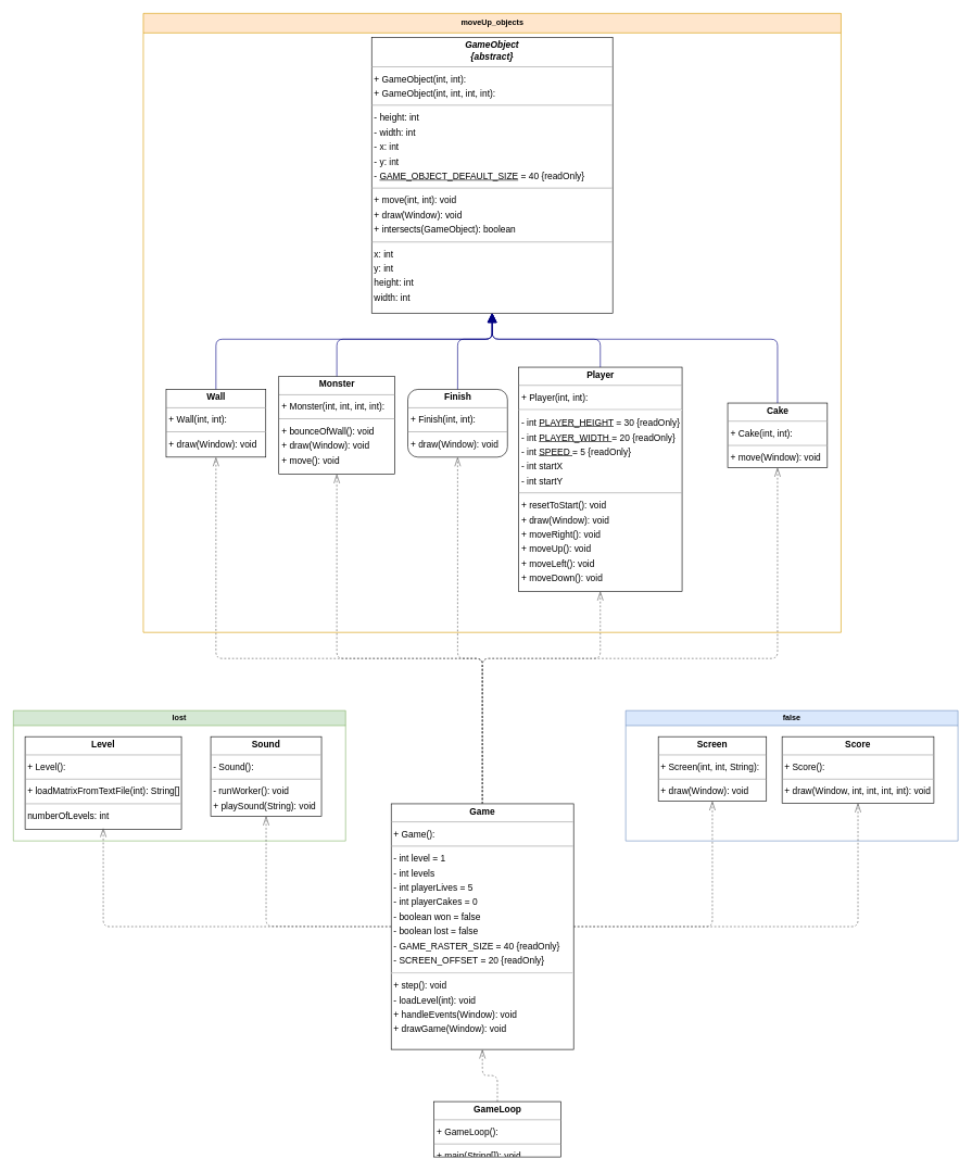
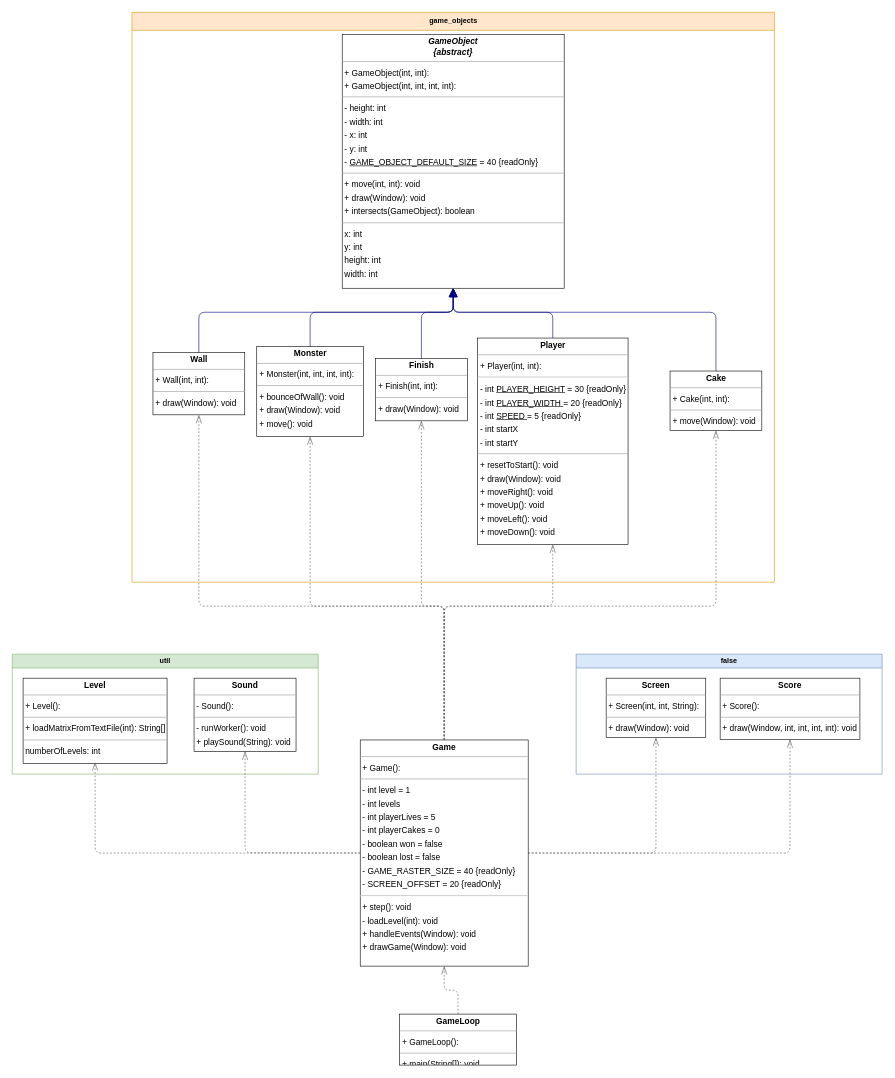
- <mxCell id="11" value="moveUp_objects" style="swimlane;whiteSpace=wrap;html=1;startSize=30;fillColor=#ffe6cc;strokeColor=#d79b00;" vertex="1" parent="1"><mxGeometry x="219.5" y="20" width="1071" height="950" as="geometry"><mxRectangle x="-100" y="-320" width="120" height="30" as="alternateBounds" /></mxGeometry></mxCell>
+ <mxCell id="11" value="game_objects" style="swimlane;whiteSpace=wrap;html=1;startSize=30;fillColor=#ffe6cc;strokeColor=#d79b00;" vertex="1" parent="1"><mxGeometry x="219.5" y="20" width="1071" height="950" as="geometry"><mxRectangle x="-100" y="-320" width="120" height="30" as="alternateBounds" /></mxGeometry></mxCell>
- <mxCell id="16" value="&lt;p style=&quot;margin:0px;margin-top:4px;text-align:center;&quot;&gt;&lt;b&gt;Wall&lt;/b&gt;&lt;/p&gt;&lt;hr size=&quot;1&quot;/&gt;&lt;p style=&quot;margin:0 0 0 4px;line-height:1.6;&quot;&gt;+ Wall(int, int): &lt;/p&gt;&lt;hr size=&quot;1&quot;/&gt;&lt;p style=&quot;margin:0 0 0 4px;line-height:1.6;&quot;&gt;+ draw(Window): void&lt;/p&gt;" style="verticalAlign=top;align=left;overflow=fill;fontSize=14;fontFamily=Helvetica;html=1;rounded=0;shadow=0;comic=0;labelBackgroundColor=none;strokeWidth=1;" parent="11" vertex="1"><mxGeometry x="35" y="577" width="153" height="104" as="geometry" /></mxCell>
+ <mxCell id="16" value="&lt;p style=&quot;margin:0px;margin-top:4px;text-align:center;&quot;&gt;&lt;b&gt;Wall&lt;/b&gt;&lt;/p&gt;&lt;hr size=&quot;1&quot;/&gt;&lt;p style=&quot;margin:0 0 0 4px;line-height:1.6;&quot;&gt;+ Wall(int, int): &lt;/p&gt;&lt;hr size=&quot;1&quot;/&gt;&lt;p style=&quot;margin:0 0 0 4px;line-height:1.6;&quot;&gt;+ draw(Window): void&lt;/p&gt;" style="verticalAlign=top;align=left;overflow=fill;fontSize=14;fontFamily=Helvetica;html=1;rounded=0;shadow=0;comic=0;labelBackgroundColor=none;strokeWidth=1;" parent="11" vertex="1"><mxGeometry x="35" y="567" width="153" height="104" as="geometry" /></mxCell>
- <mxCell id="13" value="&lt;p style=&quot;margin:0px;margin-top:4px;text-align:center;&quot;&gt;&lt;b&gt;Finish&lt;/b&gt;&lt;/p&gt;&lt;hr size=&quot;1&quot;/&gt;&lt;p style=&quot;margin:0 0 0 4px;line-height:1.6;&quot;&gt;+ Finish(int, int): &lt;/p&gt;&lt;hr size=&quot;1&quot;/&gt;&lt;p style=&quot;margin:0 0 0 4px;line-height:1.6;&quot;&gt;+ draw(Window): void&lt;/p&gt;" style="verticalAlign=top;align=left;overflow=fill;fontSize=14;fontFamily=Helvetica;html=1;shadow=0;comic=0;labelBackgroundColor=none;strokeWidth=1;rounded=1;" parent="11" vertex="1"><mxGeometry x="406" y="577" width="153" height="104" as="geometry" /></mxCell>
+ <mxCell id="13" value="&lt;p style=&quot;margin:0px;margin-top:4px;text-align:center;&quot;&gt;&lt;b&gt;Finish&lt;/b&gt;&lt;/p&gt;&lt;hr size=&quot;1&quot;/&gt;&lt;p style=&quot;margin:0 0 0 4px;line-height:1.6;&quot;&gt;+ Finish(int, int): &lt;/p&gt;&lt;hr size=&quot;1&quot;/&gt;&lt;p style=&quot;margin:0 0 0 4px;line-height:1.6;&quot;&gt;+ draw(Window): void&lt;/p&gt;" style="verticalAlign=top;align=left;overflow=fill;fontSize=14;fontFamily=Helvetica;html=1;rounded=0;shadow=0;comic=0;labelBackgroundColor=none;strokeWidth=1;" parent="11" vertex="1"><mxGeometry x="406" y="577" width="153" height="104" as="geometry" /></mxCell>
- <mxCell id="26" value="lost" style="swimlane;whiteSpace=wrap;html=1;fillColor=#d5e8d4;strokeColor=#82b366;" vertex="1" parent="1"><mxGeometry x="20" y="1090" width="510" height="200" as="geometry"><mxRectangle x="820" y="770" width="60" height="30" as="alternateBounds" /></mxGeometry></mxCell>
+ <mxCell id="26" value="util" style="swimlane;whiteSpace=wrap;html=1;fillColor=#d5e8d4;strokeColor=#82b366;" vertex="1" parent="1"><mxGeometry x="20" y="1090" width="510" height="200" as="geometry"><mxRectangle x="820" y="770" width="60" height="30" as="alternateBounds" /></mxGeometry></mxCell>
